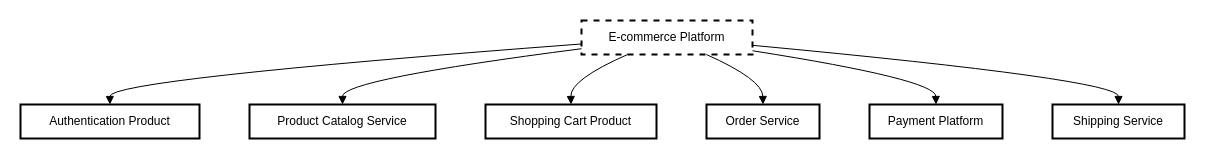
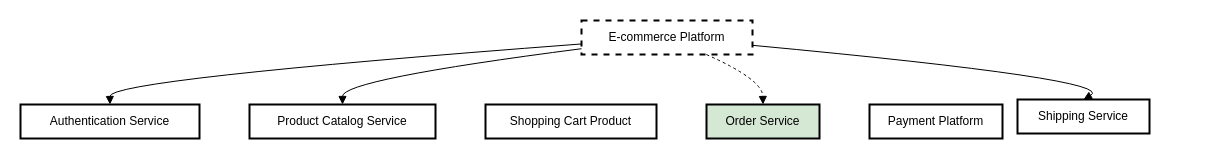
- <mxCell id="13" value="" style="curved=1;startArrow=none;endArrow=block;exitX=1;exitY=0.89;entryX=0.5;entryY=0;" edge="1" parent="1" source="2" target="7"><mxGeometry relative="1" as="geometry"><Array as="points"><mxPoint x="935" y="79" /></Array></mxGeometry></mxCell>
- <mxCell id="11" value="" style="curved=1;startArrow=none;endArrow=block;exitX=0.27;exitY=1;entryX=0.5;entryY=0;" edge="1" parent="1" source="2" target="5"><mxGeometry relative="1" as="geometry"><Array as="points"><mxPoint x="570" y="79" /></Array></mxGeometry></mxCell>
- <mxCell id="12" value="" style="curved=1;startArrow=none;endArrow=block;exitX=0.73;exitY=1;entryX=0.5;entryY=0;" edge="1" parent="1" source="2" target="6"><mxGeometry relative="1" as="geometry"><Array as="points"><mxPoint x="762" y="79" /></Array></mxGeometry></mxCell>
+ <mxCell id="12" value="" style="curved=1;startArrow=none;endArrow=block;exitX=0.73;exitY=1;entryX=0.5;entryY=0;dashed=1;" edge="1" parent="1" source="2" target="6"><mxGeometry relative="1" as="geometry"><Array as="points"><mxPoint x="762" y="79" /></Array></mxGeometry></mxCell>
- <mxCell id="3" value="Authentication Product" style="whiteSpace=wrap;strokeWidth=2;" vertex="1" parent="1"><mxGeometry y="104" width="179" height="34" as="geometry" x="20" /></mxCell>
+ <mxCell id="3" value="Authentication Service" style="whiteSpace=wrap;strokeWidth=2;" vertex="1" parent="1"><mxGeometry y="104" width="179" height="34" as="geometry" x="20" /></mxCell>
- <mxCell id="6" value="Order Service" style="whiteSpace=wrap;strokeWidth=2;" vertex="1" parent="1"><mxGeometry x="706" y="104" width="113" height="34" as="geometry" /></mxCell>
+ <mxCell id="6" value="Order Service" style="whiteSpace=wrap;strokeWidth=2;fillColor=#d5e8d4;" vertex="1" parent="1"><mxGeometry x="706" y="104" width="113" height="34" as="geometry" /></mxCell>
- <mxCell id="8" value="Shipping Service" style="whiteSpace=wrap;strokeWidth=2;" vertex="1" parent="1"><mxGeometry x="1052" y="104" width="132" height="34" as="geometry" /></mxCell>
+ <mxCell id="8" value="Shipping Service" style="whiteSpace=wrap;strokeWidth=2;" vertex="1" parent="1"><mxGeometry x="1017" y="99" width="132" height="34" as="geometry" /></mxCell>
